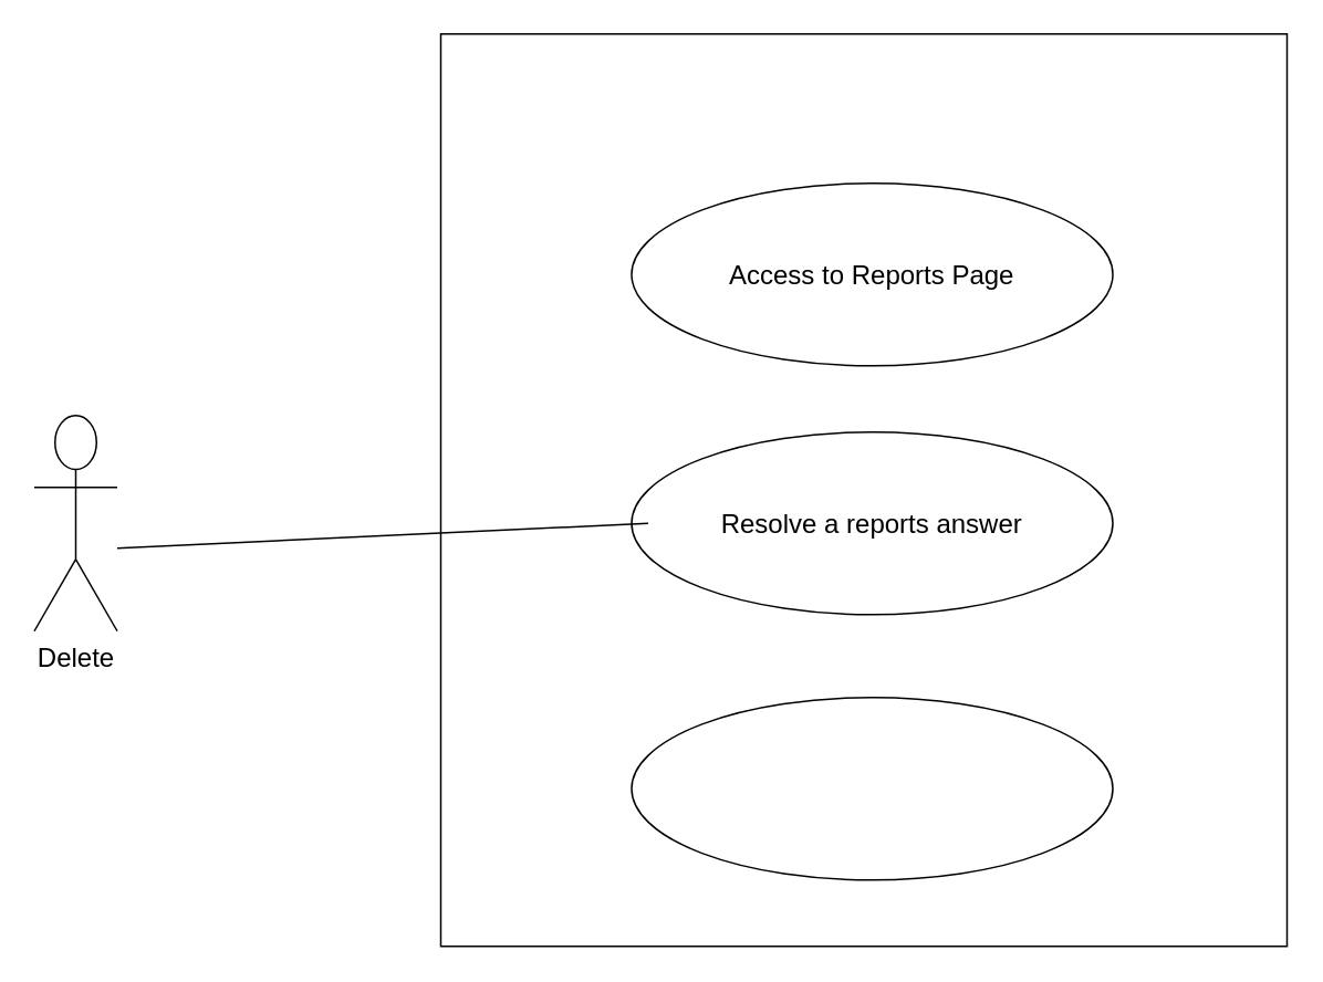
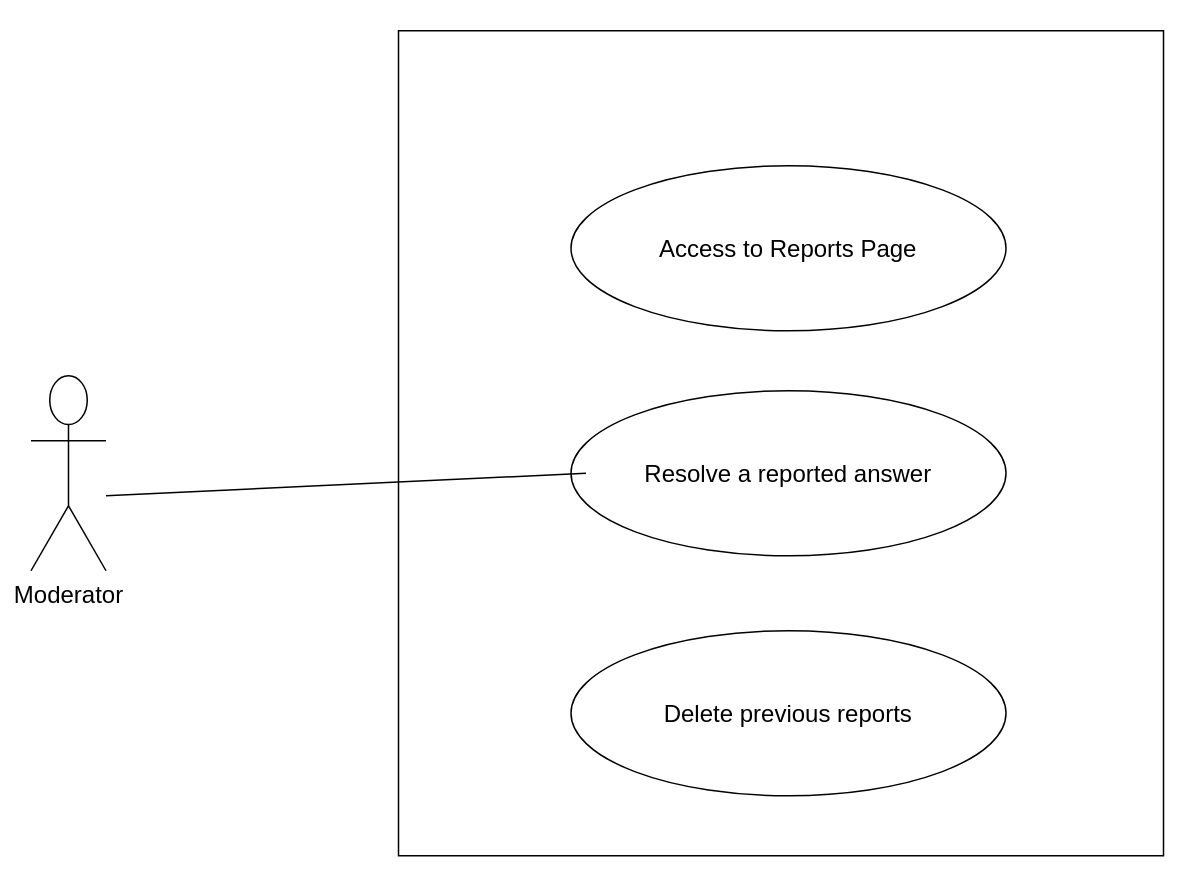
- <mxCell id="9" value="&lt;font style=&quot;font-size: 16px;&quot;&gt;Resolve a reports answer&lt;br&gt;&lt;/font&gt;" style="text;html=1;strokeColor=none;fillColor=none;align=center;verticalAlign=middle;whiteSpace=wrap;rounded=0;" vertex="1" parent="5"><mxGeometry x="370" y="180" width="270" height="50" as="geometry" /></mxCell>
+ <mxCell id="9" value="&lt;font style=&quot;font-size: 16px;&quot;&gt;Resolve a reported answer&lt;br&gt;&lt;/font&gt;" style="text;html=1;strokeColor=none;fillColor=none;align=center;verticalAlign=middle;whiteSpace=wrap;rounded=0;" vertex="1" parent="5"><mxGeometry x="370" y="180" width="270" height="50" as="geometry" /></mxCell>
- <mxCell id="12" value="Delete" style="shape=umlActor;verticalLabelPosition=bottom;verticalAlign=top;html=1;outlineConnect=0;fontSize=16;align=center;" vertex="1" parent="5"><mxGeometry y="140" width="50" height="130" as="geometry" /></mxCell>
+ <mxCell id="12" value="Moderator" style="shape=umlActor;verticalLabelPosition=bottom;verticalAlign=top;html=1;outlineConnect=0;fontSize=16;align=center;" vertex="1" parent="5"><mxGeometry y="140" width="50" height="130" as="geometry" /></mxCell>
+ <mxCell id="11" value="&lt;font style=&quot;font-size: 16px;&quot;&gt;Delete previous reports&lt;br&gt;&lt;/font&gt;" style="text;html=1;strokeColor=none;fillColor=none;align=center;verticalAlign=middle;whiteSpace=wrap;rounded=0;" vertex="1" parent="5"><mxGeometry x="360" y="350" width="290" height="30" as="geometry" /></mxCell>
